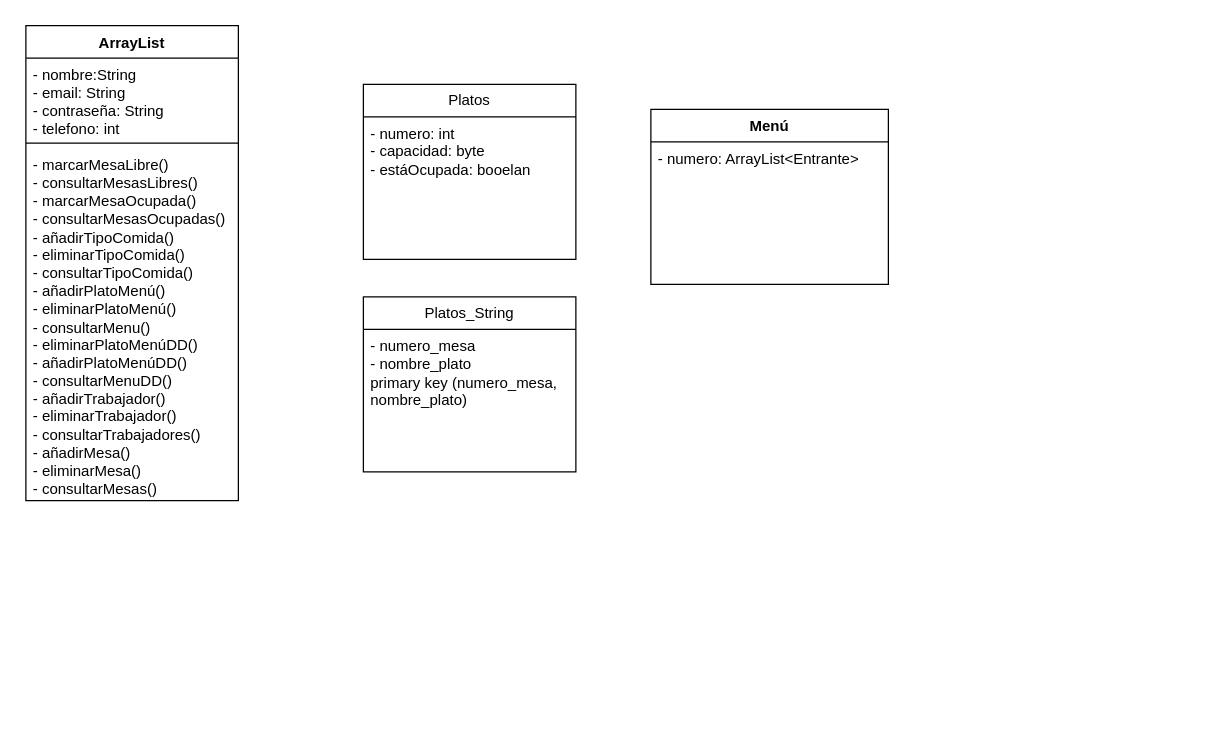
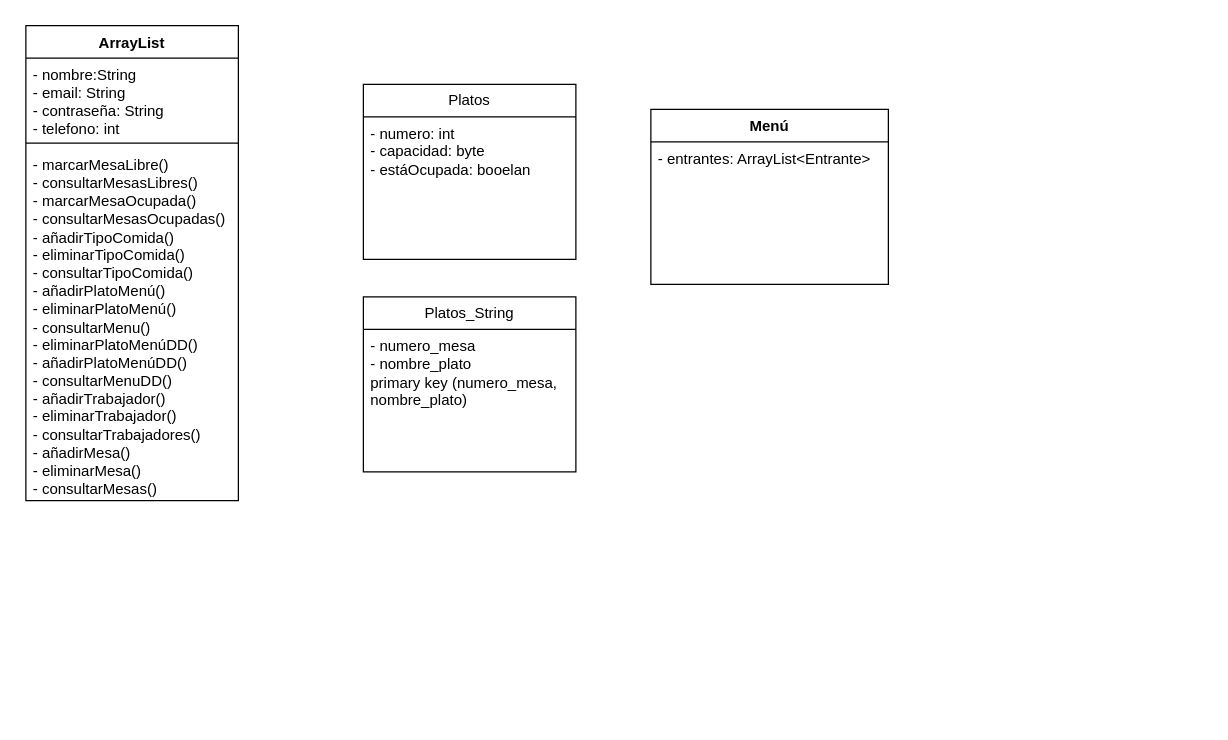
- <mxCell id="9" value="- numero: ArrayList&amp;lt;Entrante&amp;gt;" style="text;strokeColor=none;fillColor=none;align=left;verticalAlign=top;spacingLeft=4;spacingRight=4;overflow=hidden;rotatable=0;points=[[0,0.5],[1,0.5]];portConstraint=eastwest;whiteSpace=wrap;html=1;" parent="8" vertex="1"><mxGeometry y="26" width="190" height="114" as="geometry" /></mxCell>
+ <mxCell id="9" value="- entrantes: ArrayList&amp;lt;Entrante&amp;gt;" style="text;strokeColor=none;fillColor=none;align=left;verticalAlign=top;spacingLeft=4;spacingRight=4;overflow=hidden;rotatable=0;points=[[0,0.5],[1,0.5]];portConstraint=eastwest;whiteSpace=wrap;html=1;" parent="8" vertex="1"><mxGeometry y="26" width="190" height="114" as="geometry" /></mxCell>
